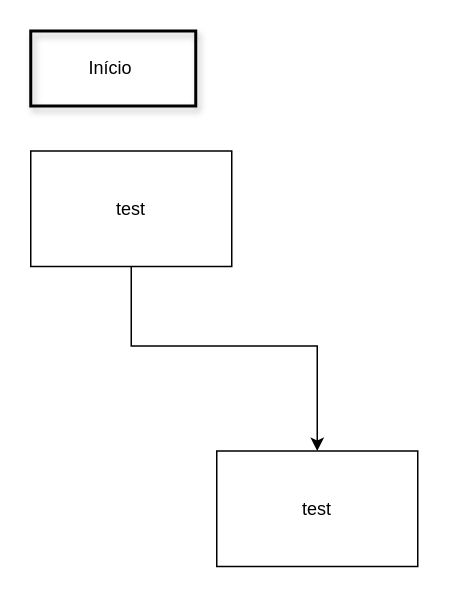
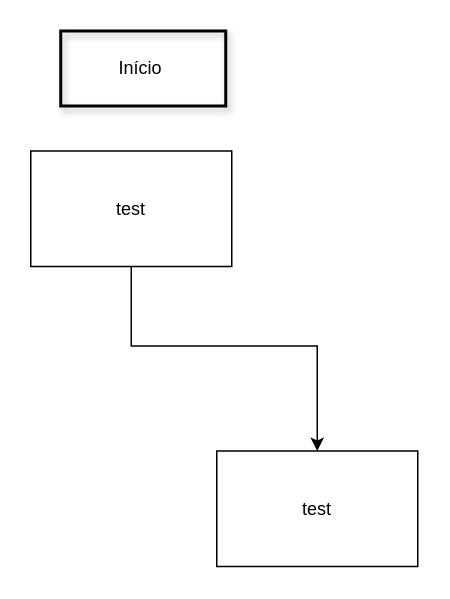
- <mxCell id="2" value="Início&amp;nbsp;" style="text;html=1;align=center;verticalAlign=middle;whiteSpace=wrap;rounded=0;fillColor=none;strokeColor=default;strokeWidth=2;shadow=1;" vertex="1" parent="1"><mxGeometry x="20" y="20" width="110" height="50" as="geometry" /></mxCell>
+ <mxCell id="2" value="Início&amp;nbsp;" style="text;html=1;align=center;verticalAlign=middle;whiteSpace=wrap;rounded=0;fillColor=none;strokeColor=default;strokeWidth=2;shadow=1;" vertex="1" parent="1"><mxGeometry x="40" y="20" width="110" height="50" as="geometry" /></mxCell>
